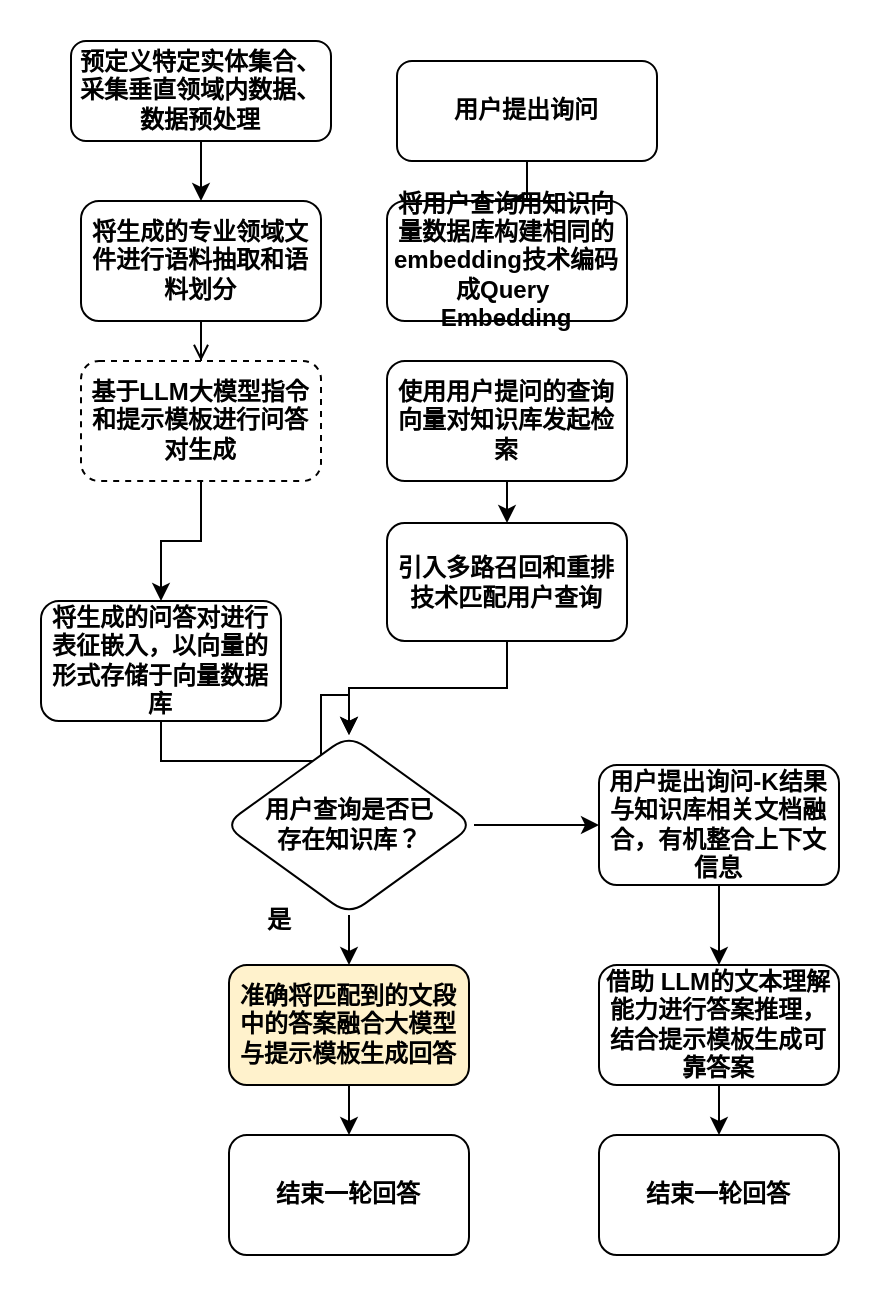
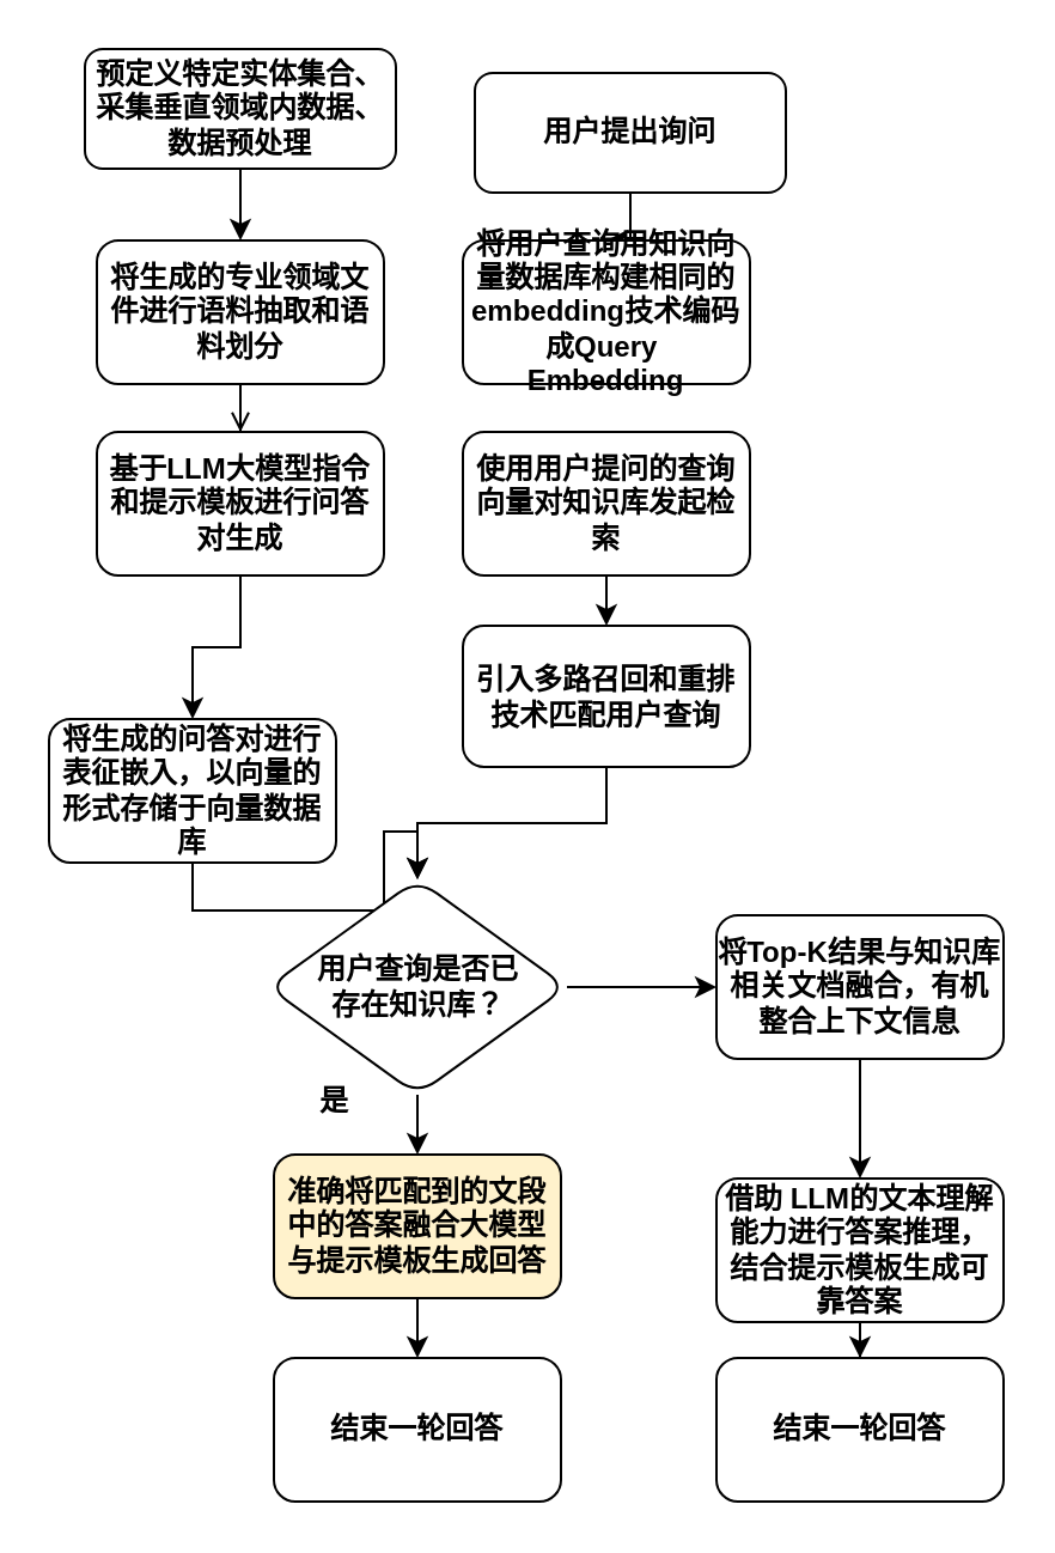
- <mxCell id="7" value="&lt;p class=&quot;MsoNormal&quot;&gt;基于LLM大模型指令和提示模板进行问答对生成&lt;/p&gt;" style="rounded=1;whiteSpace=wrap;html=1;glass=0;strokeWidth=1;shadow=0;fontStyle=1;fontFamily=Helvetica;dashed=1;" vertex="1" parent="1"><mxGeometry x="40" y="180" width="120" height="60" as="geometry" /></mxCell>
+ <mxCell id="7" value="&lt;p class=&quot;MsoNormal&quot;&gt;基于LLM大模型指令和提示模板进行问答对生成&lt;/p&gt;" style="rounded=1;whiteSpace=wrap;html=1;glass=0;strokeWidth=1;shadow=0;fontStyle=1;fontFamily=Helvetica;" vertex="1" parent="1"><mxGeometry x="40" y="180" width="120" height="60" as="geometry" /></mxCell>
- <mxCell id="18" value="用户提出询问-K结果与知识库相关文档融合，有机整合上下文信息" style="rounded=1;whiteSpace=wrap;html=1;glass=0;strokeWidth=1;shadow=0;fontStyle=1;fontFamily=Helvetica;" vertex="1" parent="1"><mxGeometry x="299" y="382" width="120" height="60" as="geometry" /></mxCell>
+ <mxCell id="18" value="将Top-K结果与知识库相关文档融合，有机整合上下文信息" style="rounded=1;whiteSpace=wrap;html=1;glass=0;strokeWidth=1;shadow=0;fontStyle=1;fontFamily=Helvetica;" vertex="1" parent="1"><mxGeometry x="299" y="382" width="120" height="60" as="geometry" /></mxCell>
- <mxCell id="20" value="借助&amp;nbsp;LLM的文本理解能力进行答案推理，结合提示模板生成可靠答案" style="rounded=1;whiteSpace=wrap;html=1;glass=0;strokeWidth=1;shadow=0;fontStyle=1;fontFamily=Helvetica;" vertex="1" parent="1"><mxGeometry x="299" y="482" width="120" height="60" as="geometry" /></mxCell>
+ <mxCell id="20" value="借助&amp;nbsp;LLM的文本理解能力进行答案推理，结合提示模板生成可靠答案" style="rounded=1;whiteSpace=wrap;html=1;glass=0;strokeWidth=1;shadow=0;fontStyle=1;fontFamily=Helvetica;" vertex="1" parent="1"><mxGeometry x="299" y="492" width="120" height="60" as="geometry" /></mxCell>
